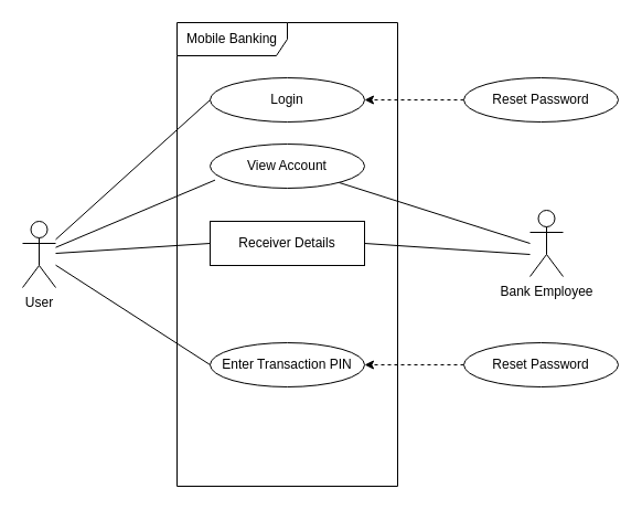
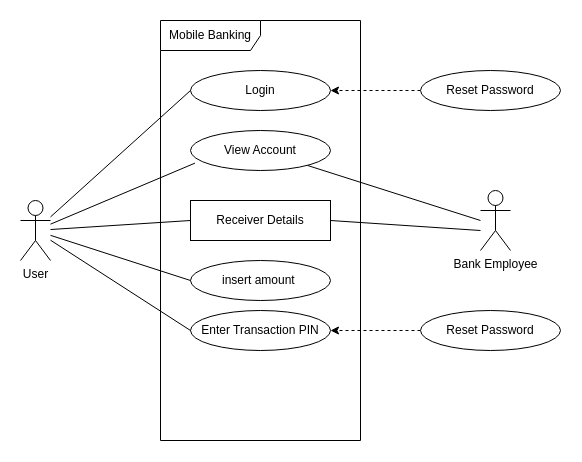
+ <mxCell id="13" style="edgeStyle=none;html=1;entryX=0;entryY=0.5;entryDx=0;entryDy=0;endArrow=none;endFill=0;" parent="1" source="15" target="6" edge="1"><mxGeometry relative="1" as="geometry" /></mxCell>
+ <mxCell id="6" value="insert amount&amp;nbsp;" style="ellipse;whiteSpace=wrap;html=1;" parent="1" vertex="1"><mxGeometry x="190" y="260" width="140" height="40" as="geometry" /></mxCell>
